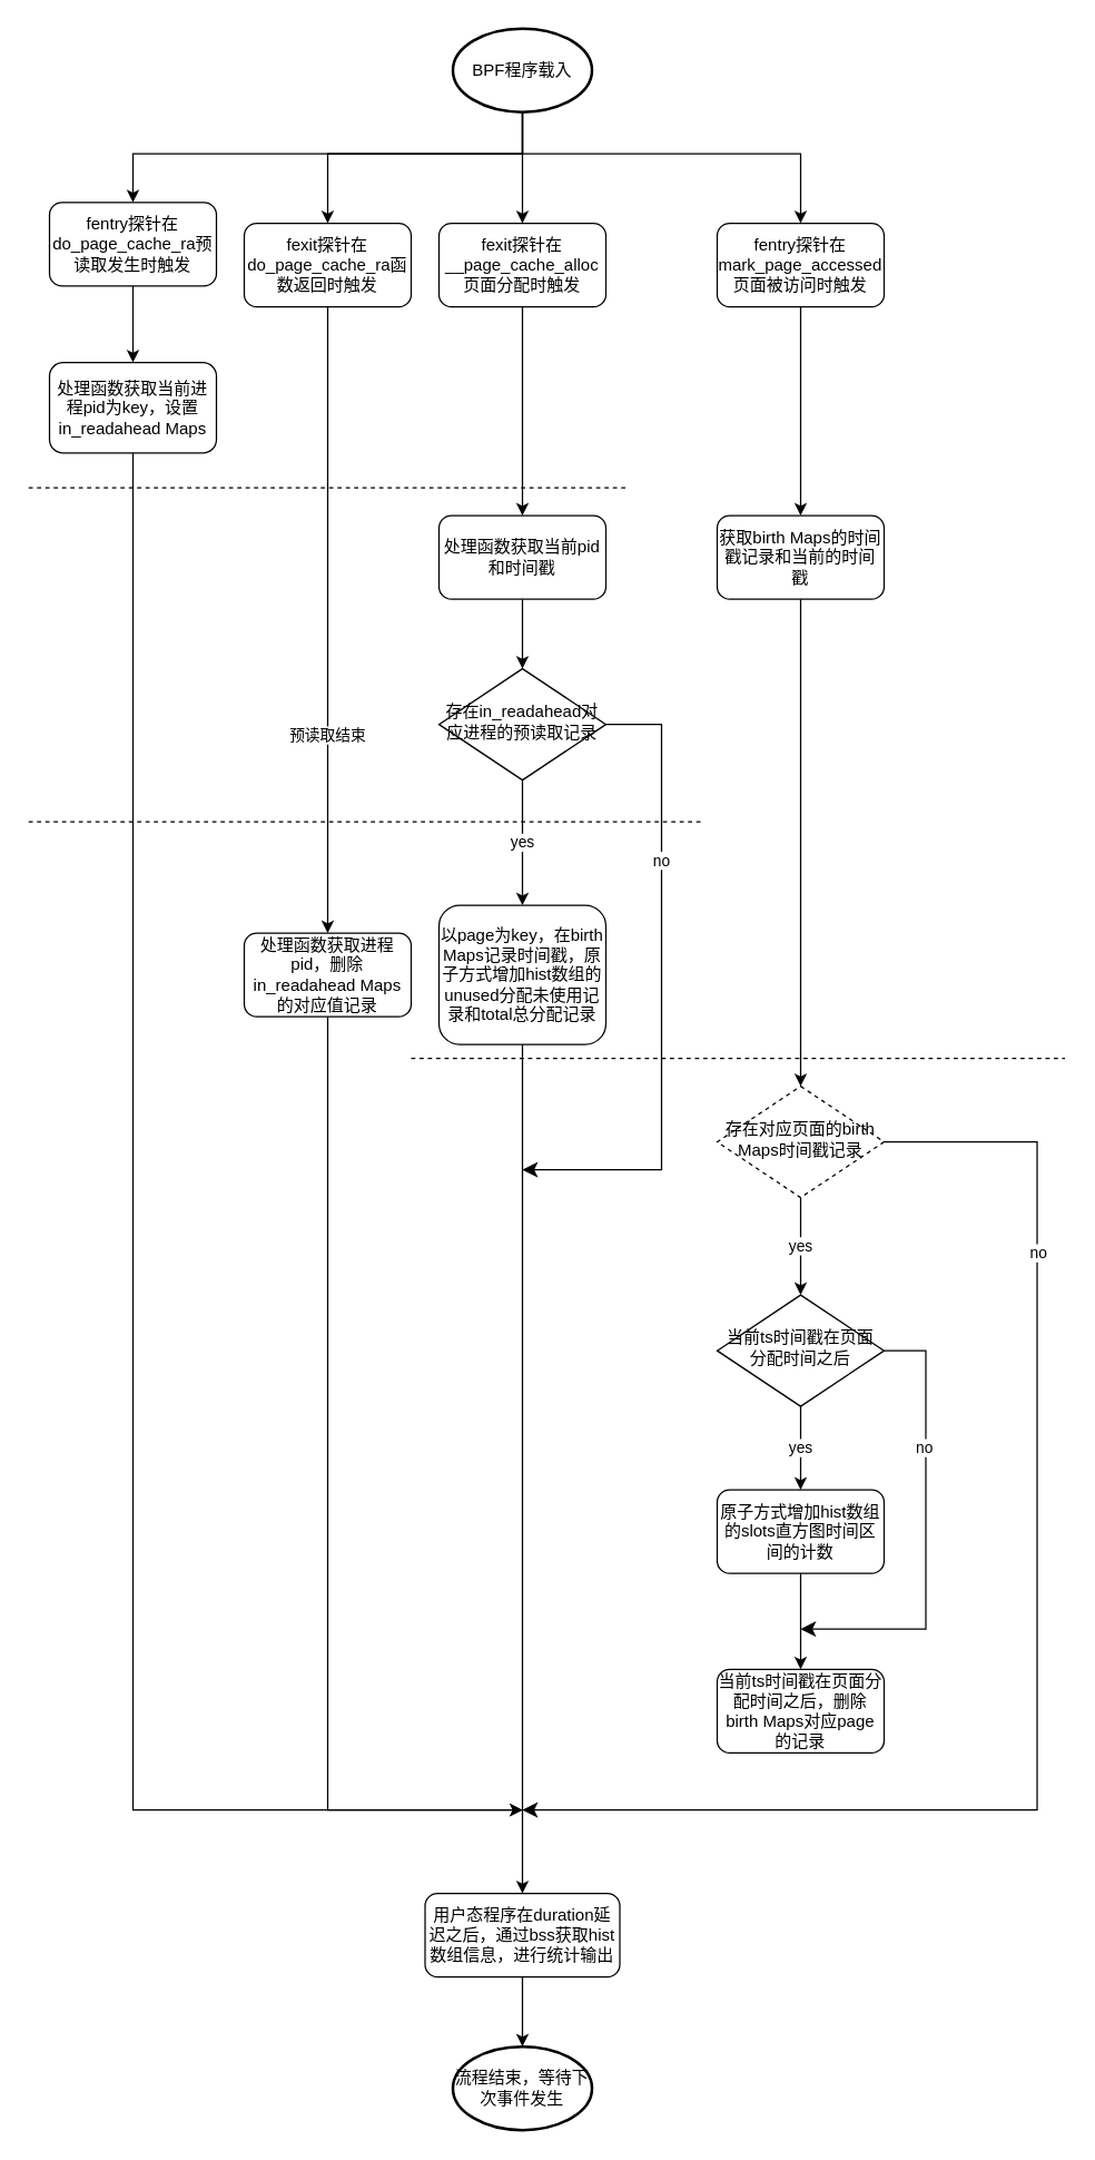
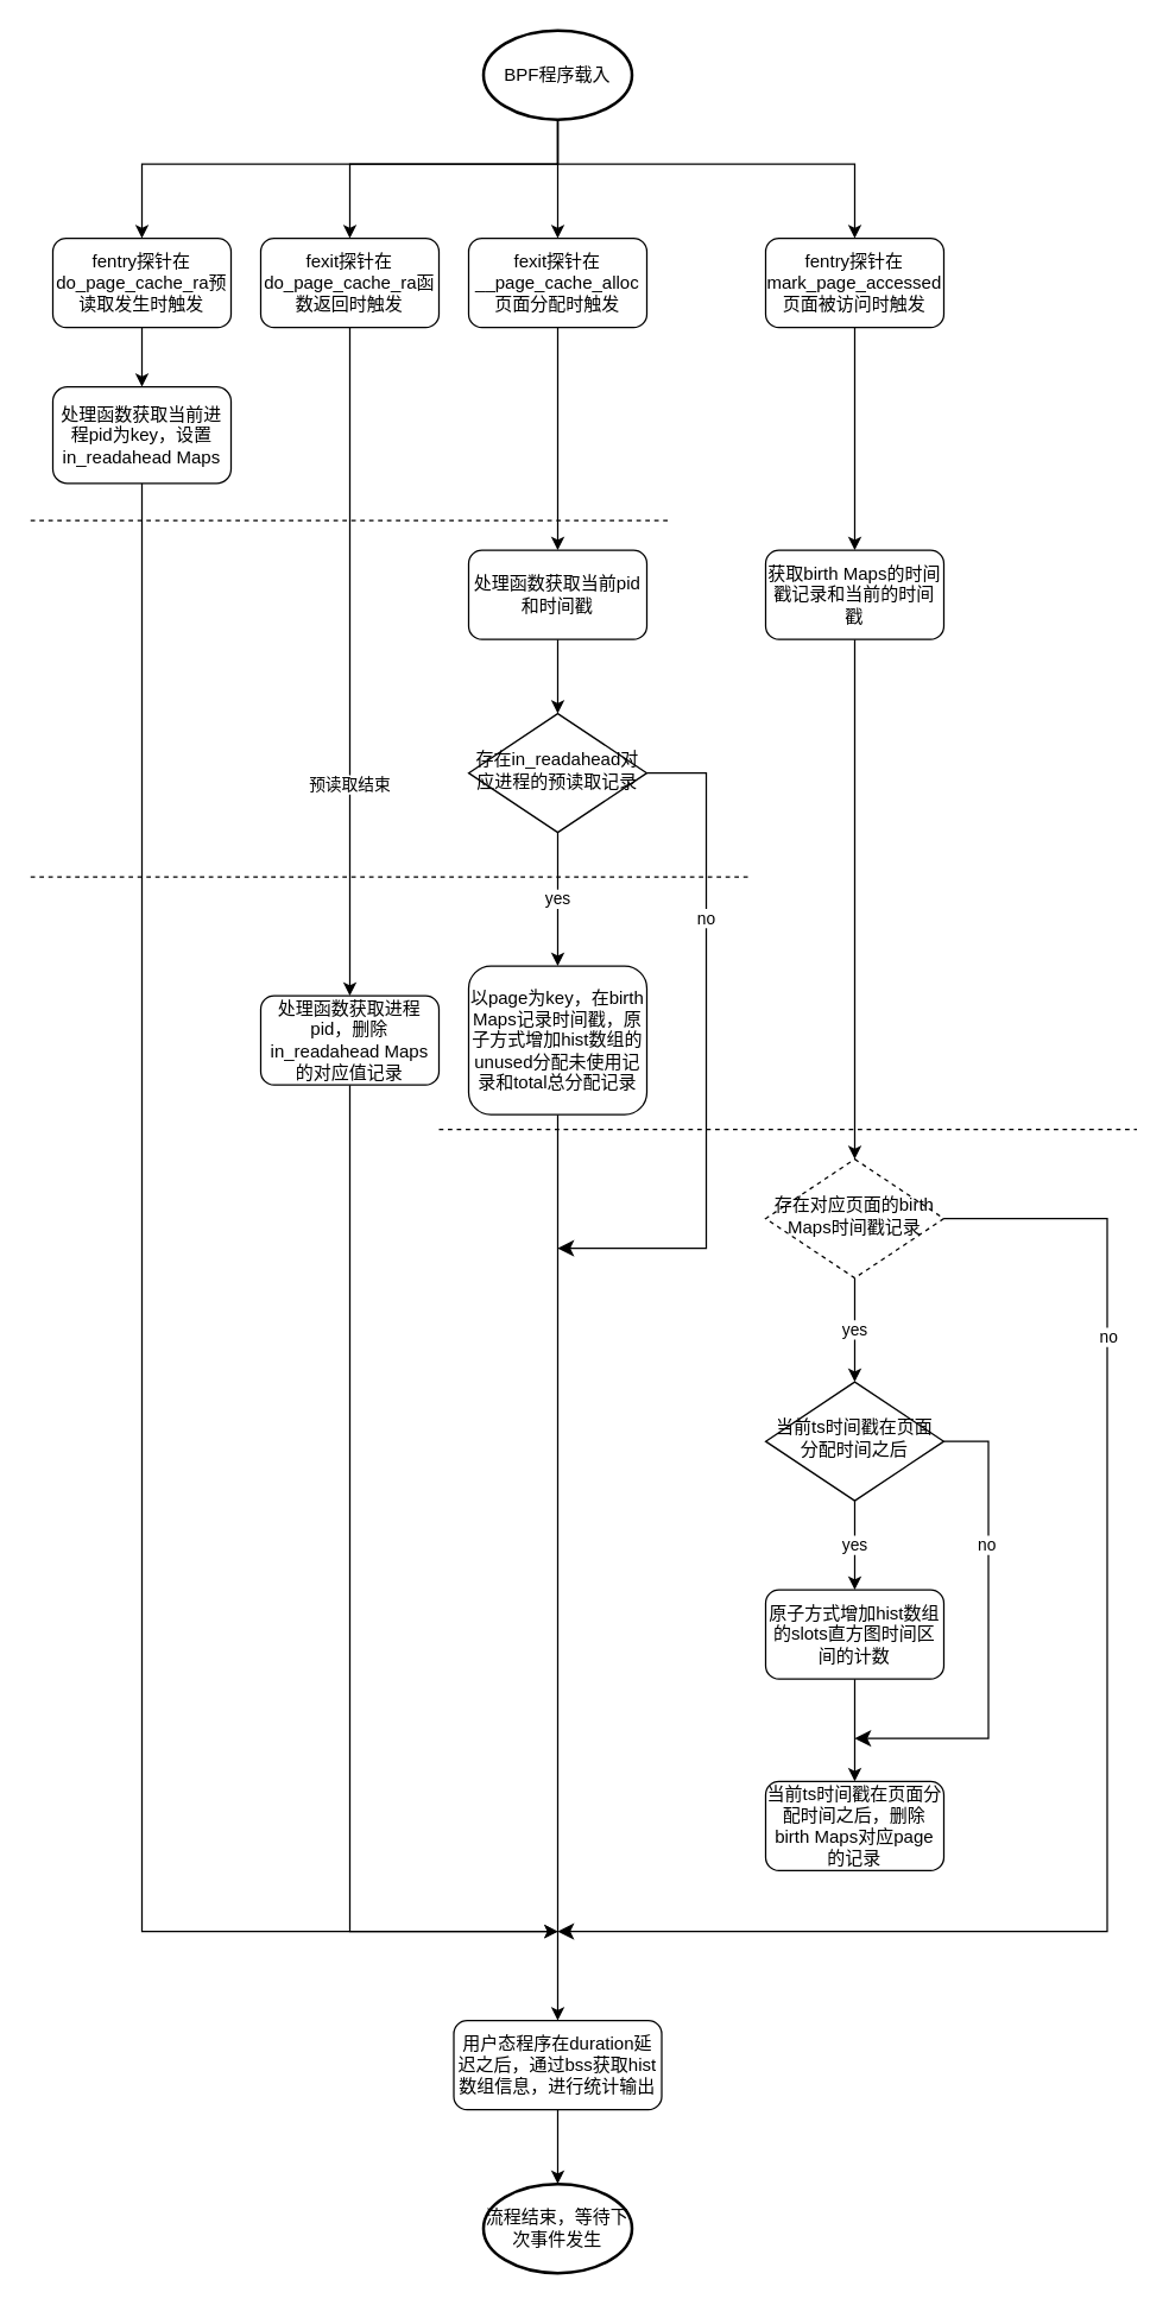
- <mxCell id="8" value="fentry探针在do_page_cache_ra预读取发生时触发" style="rounded=1;whiteSpace=wrap;html=1;fontSize=12;glass=0;strokeWidth=1;shadow=0;" vertex="1" parent="1"><mxGeometry x="35" y="145" width="120" height="60" as="geometry" /></mxCell>
+ <mxCell id="8" value="fentry探针在do_page_cache_ra预读取发生时触发" style="rounded=1;whiteSpace=wrap;html=1;fontSize=12;glass=0;strokeWidth=1;shadow=0;" vertex="1" parent="1"><mxGeometry x="35" y="160" width="120" height="60" as="geometry" /></mxCell>
